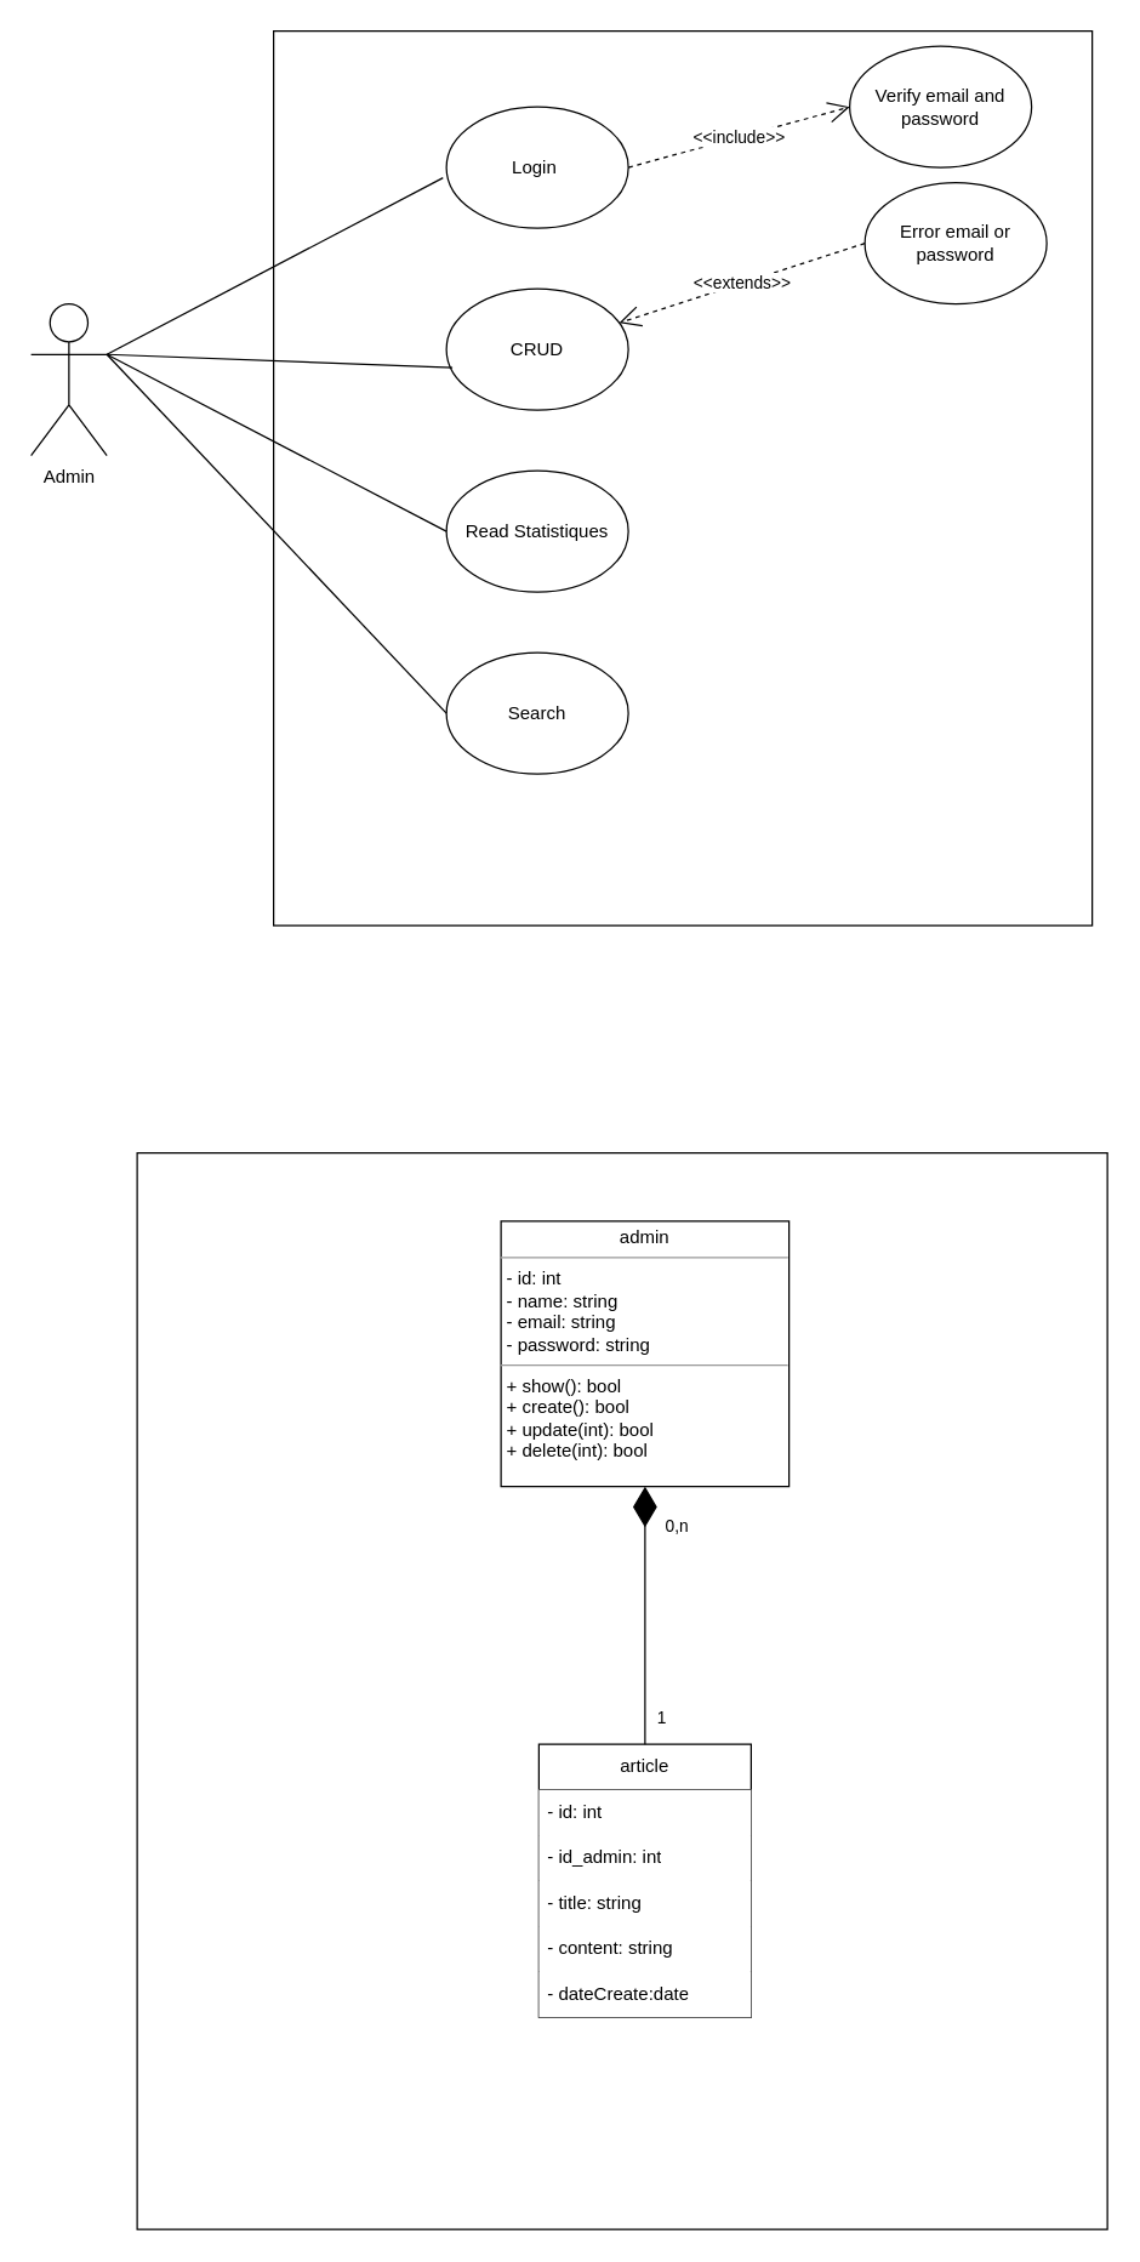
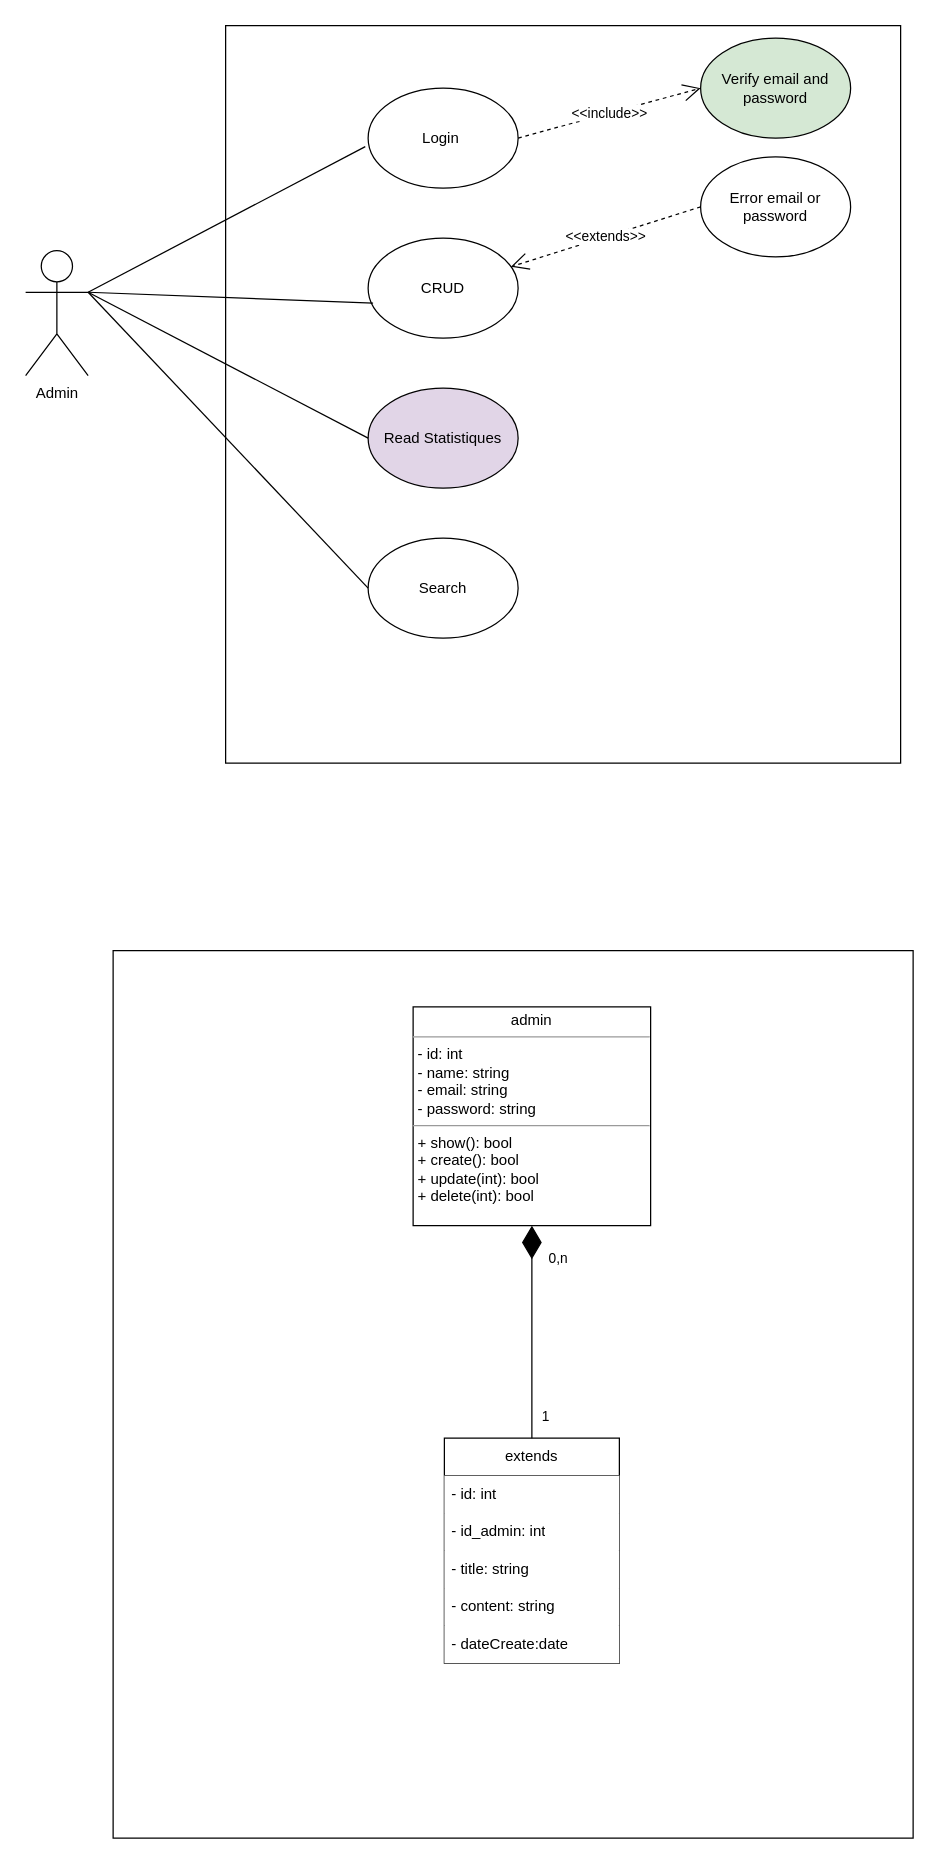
- <mxCell id="12" value="Verify email and password" style="ellipse;whiteSpace=wrap;html=1;" vertex="1" parent="1"><mxGeometry x="560" y="30" width="120" height="80" as="geometry" /></mxCell>
+ <mxCell id="12" value="Verify email and password" style="ellipse;whiteSpace=wrap;html=1;fillColor=#d5e8d4;" vertex="1" parent="1"><mxGeometry x="560" y="30" width="120" height="80" as="geometry" /></mxCell>
- <mxCell id="13" value="Error email or password" style="ellipse;whiteSpace=wrap;html=1;" vertex="1" parent="1"><mxGeometry x="570" y="120" width="120" height="80" as="geometry" /></mxCell>
+ <mxCell id="13" value="Error email or password" style="ellipse;whiteSpace=wrap;html=1;" vertex="1" parent="1"><mxGeometry x="560" y="125" width="120" height="80" as="geometry" /></mxCell>
- <mxCell id="6" value="Read Statistiques" style="ellipse;whiteSpace=wrap;html=1;" vertex="1" parent="1"><mxGeometry x="294" y="310" width="120" height="80" as="geometry" /></mxCell>
+ <mxCell id="6" value="Read Statistiques" style="ellipse;whiteSpace=wrap;html=1;fillColor=#e1d5e7;" vertex="1" parent="1"><mxGeometry x="294" y="310" width="120" height="80" as="geometry" /></mxCell>
- <mxCell id="17" value="article" style="swimlane;fontStyle=0;childLayout=stackLayout;horizontal=1;startSize=30;horizontalStack=0;resizeParent=1;resizeParentMax=0;resizeLast=0;collapsible=1;marginBottom=0;whiteSpace=wrap;html=1;" vertex="1" parent="1"><mxGeometry x="355" y="1150" width="140" height="180" as="geometry" /></mxCell>
+ <mxCell id="17" value="extends" style="swimlane;fontStyle=0;childLayout=stackLayout;horizontal=1;startSize=30;horizontalStack=0;resizeParent=1;resizeParentMax=0;resizeLast=0;collapsible=1;marginBottom=0;whiteSpace=wrap;html=1;" vertex="1" parent="1"><mxGeometry x="355" y="1150" width="140" height="180" as="geometry" /></mxCell>
